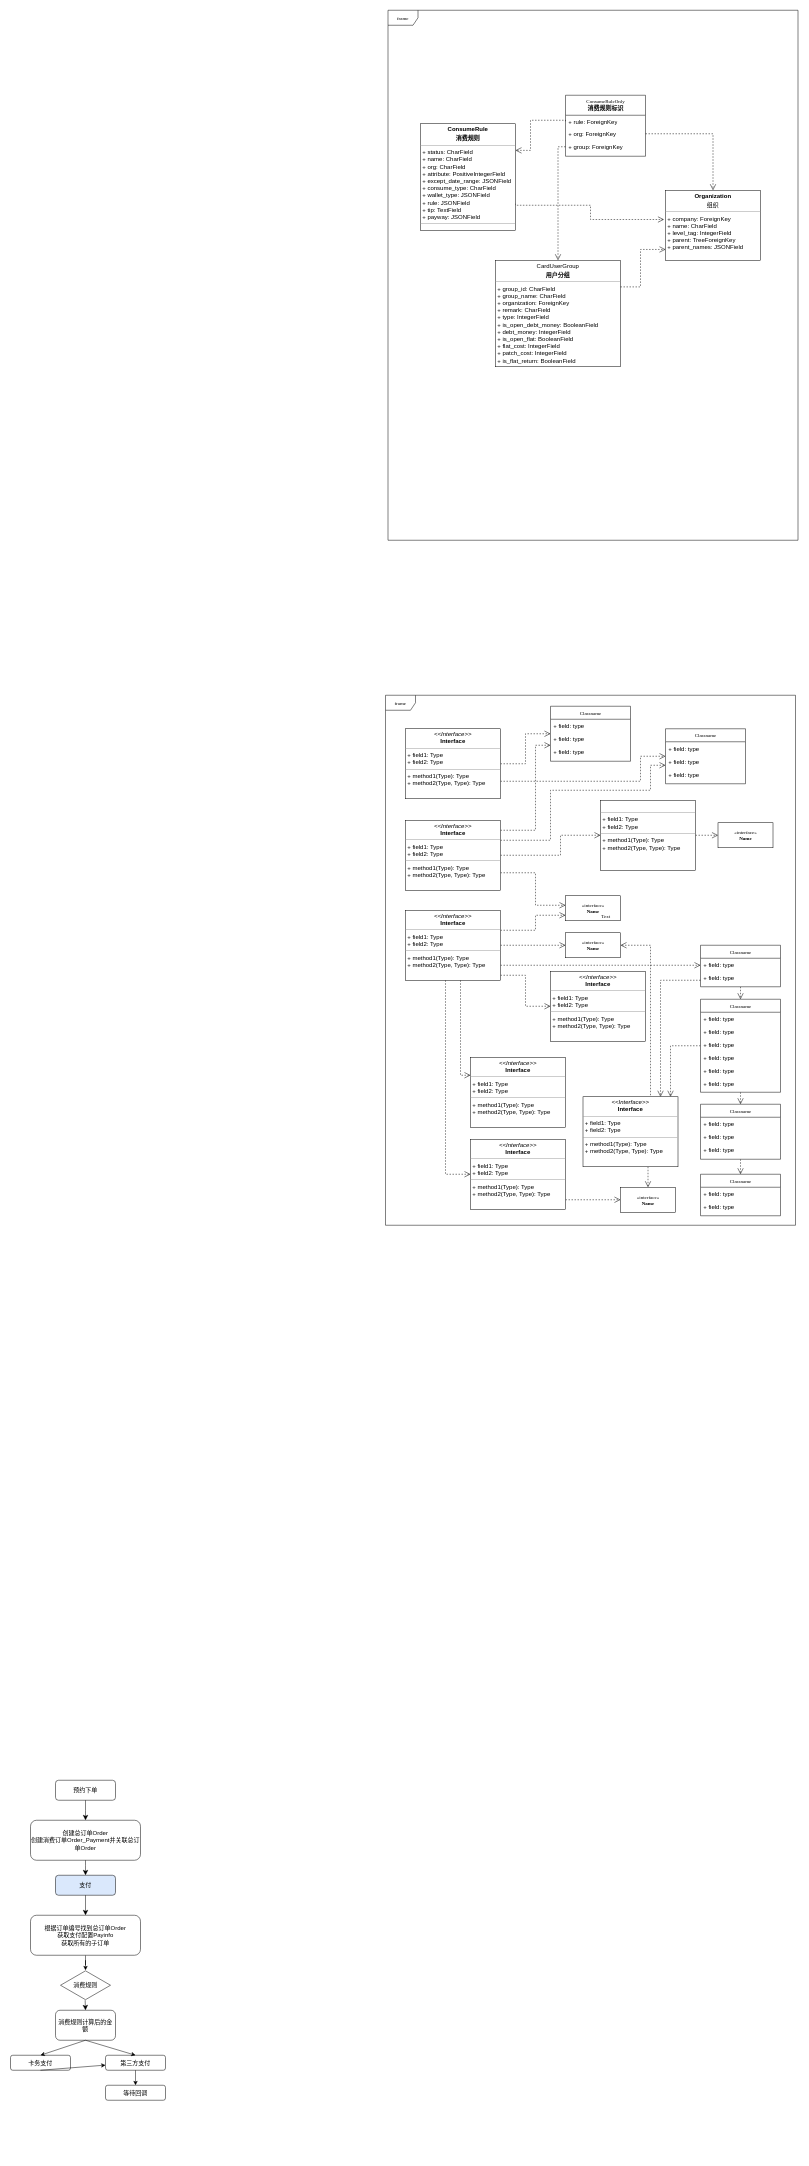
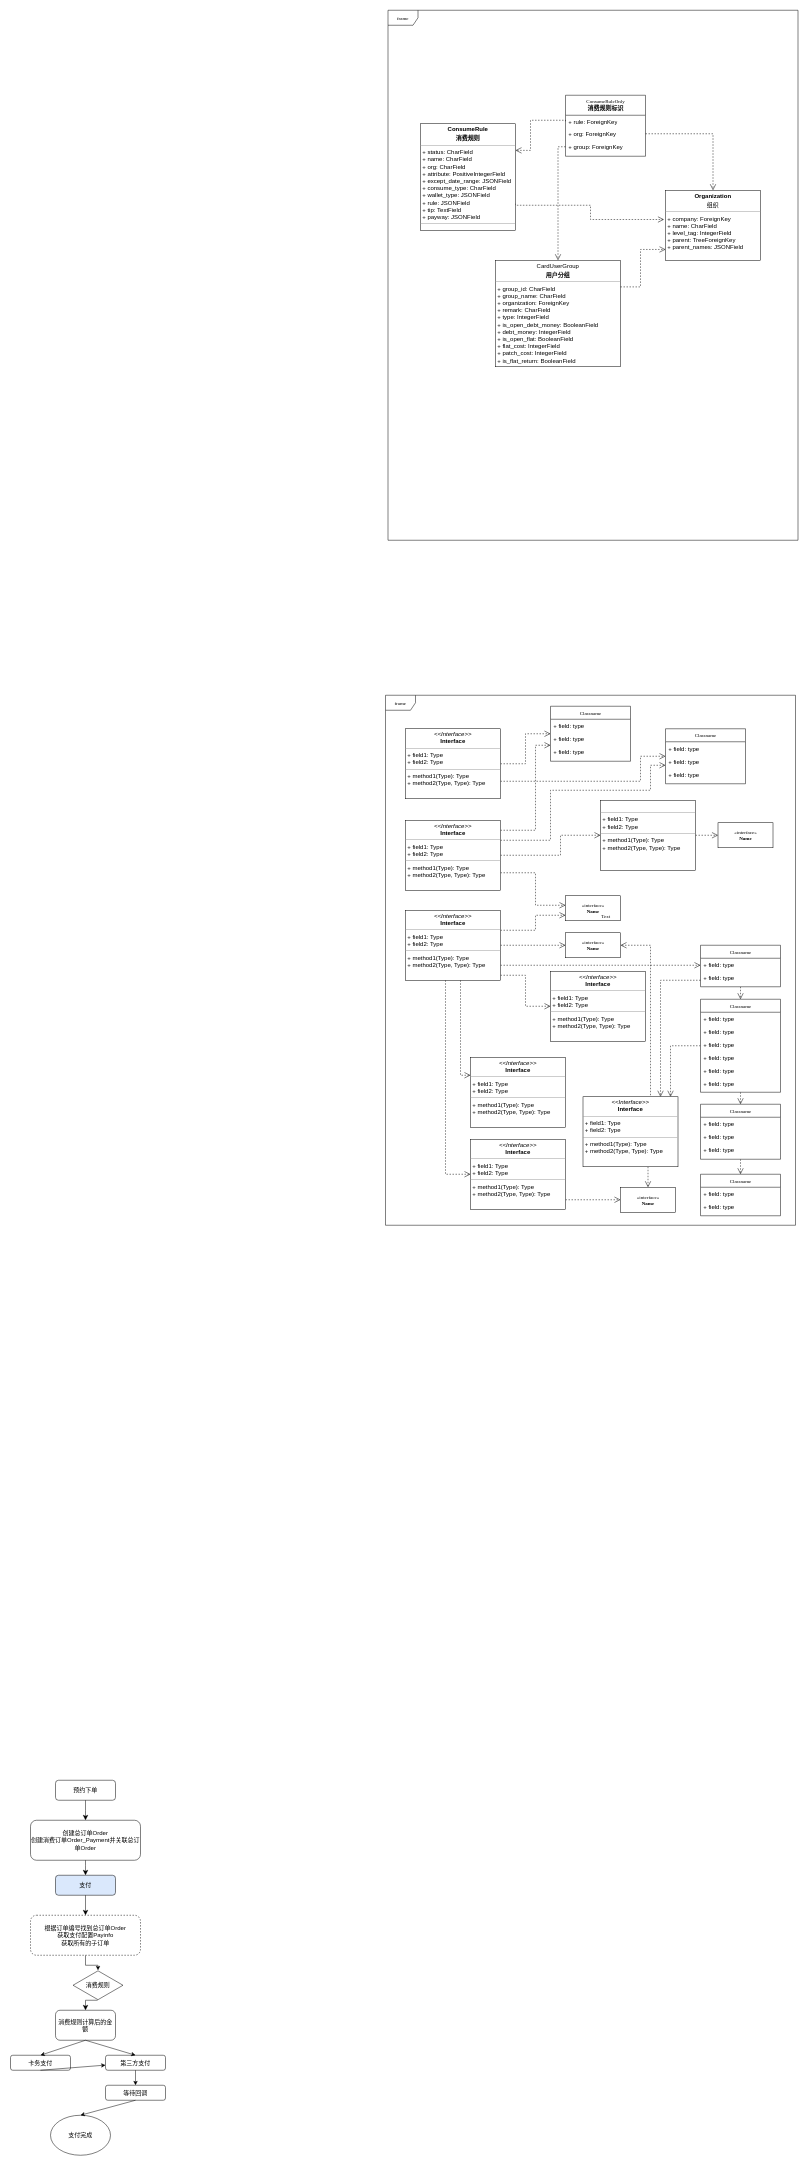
- <mxCell id="82" value="根据订单编号找到总订单Order&lt;br&gt;获取支付配置Payinfo&lt;br&gt;获取所有的子订单" style="rounded=1;whiteSpace=wrap;html=1;" vertex="1" parent="1"><mxGeometry x="60" y="3830" width="220" height="80" as="geometry" /></mxCell>
+ <mxCell id="82" value="根据订单编号找到总订单Order&lt;br&gt;获取支付配置Payinfo&lt;br&gt;获取所有的子订单" style="rounded=1;whiteSpace=wrap;html=1;dashed=1;" vertex="1" parent="1"><mxGeometry x="60" y="3830" width="220" height="80" as="geometry" /></mxCell>
- <mxCell id="84" value="消费规则" style="html=1;whiteSpace=wrap;aspect=fixed;shape=isoRectangle;" vertex="1" parent="1"><mxGeometry x="120" y="3940" width="100" height="60" as="geometry" /></mxCell>
+ <mxCell id="84" value="消费规则" style="html=1;whiteSpace=wrap;aspect=fixed;shape=isoRectangle;" vertex="1" parent="1"><mxGeometry x="145" y="3940" width="100" height="60" as="geometry" /></mxCell>
+ <mxCell id="95" value="" style="endArrow=classic;html=1;rounded=0;exitX=0.5;exitY=1;exitDx=0;exitDy=0;entryX=0.5;entryY=0;entryDx=0;entryDy=0;" edge="1" parent="1" source="91" target="92"><mxGeometry width="50" height="50" relative="1" as="geometry"><mxPoint x="400" y="3970" as="sourcePoint" /><mxPoint x="160" y="4220" as="targetPoint" /></mxGeometry></mxCell>
+ <mxCell id="92" value="支付完成" style="ellipse;whiteSpace=wrap;html=1;" vertex="1" parent="1"><mxGeometry x="100" y="4230" width="120" height="80" as="geometry" /></mxCell>
